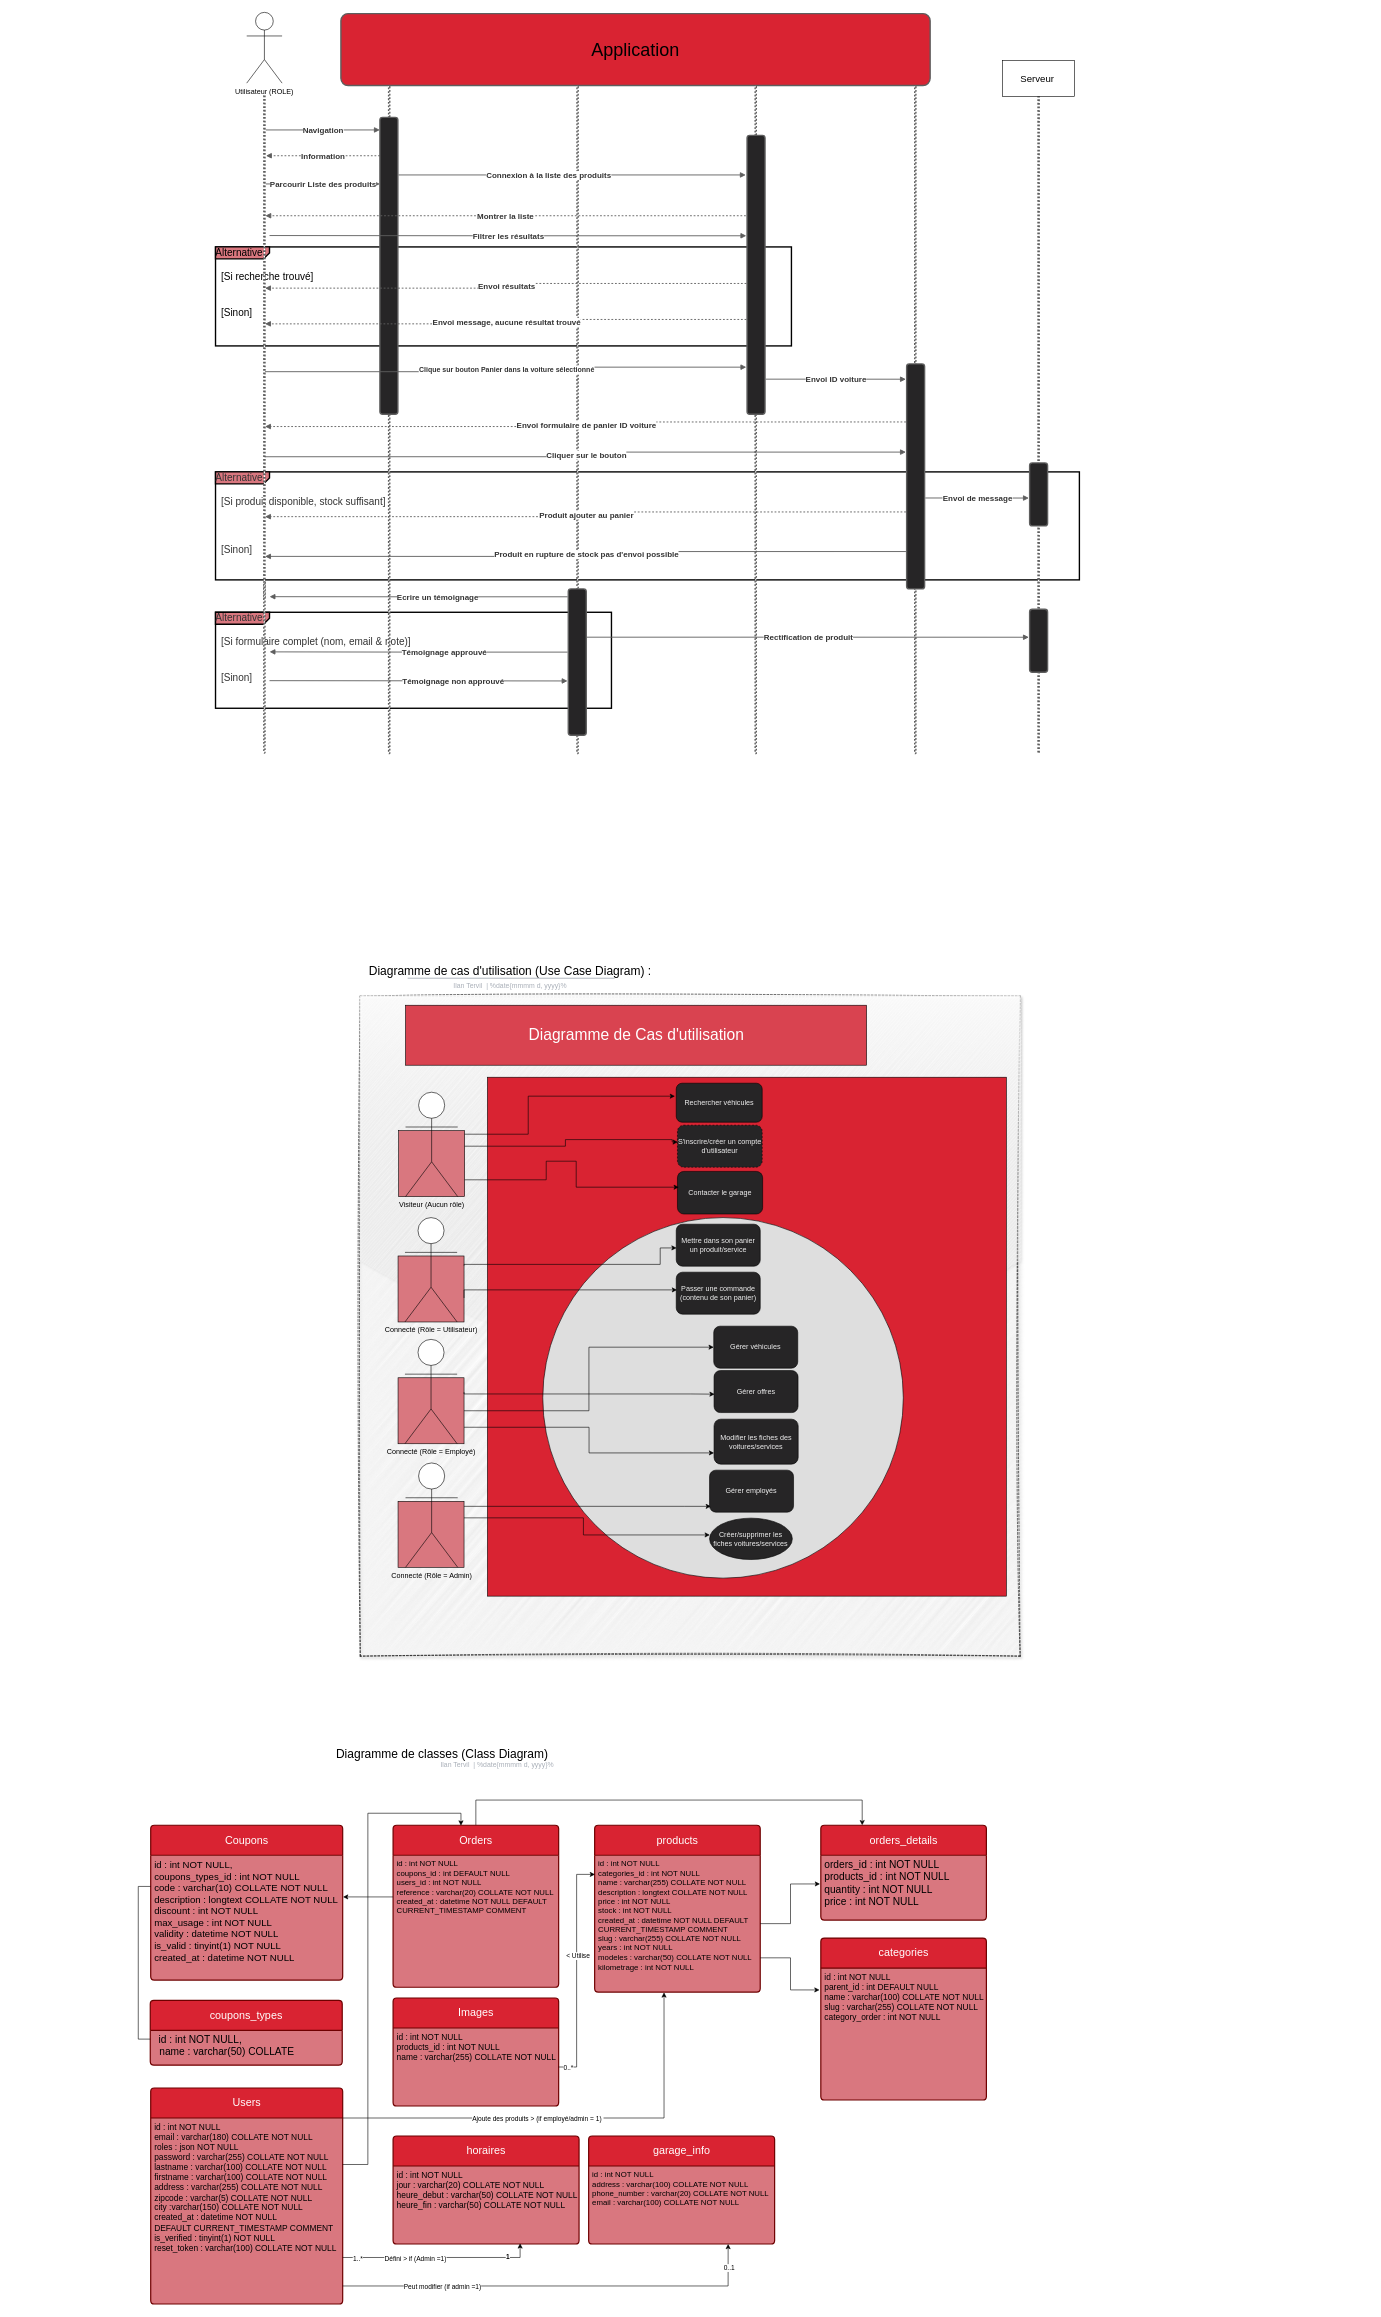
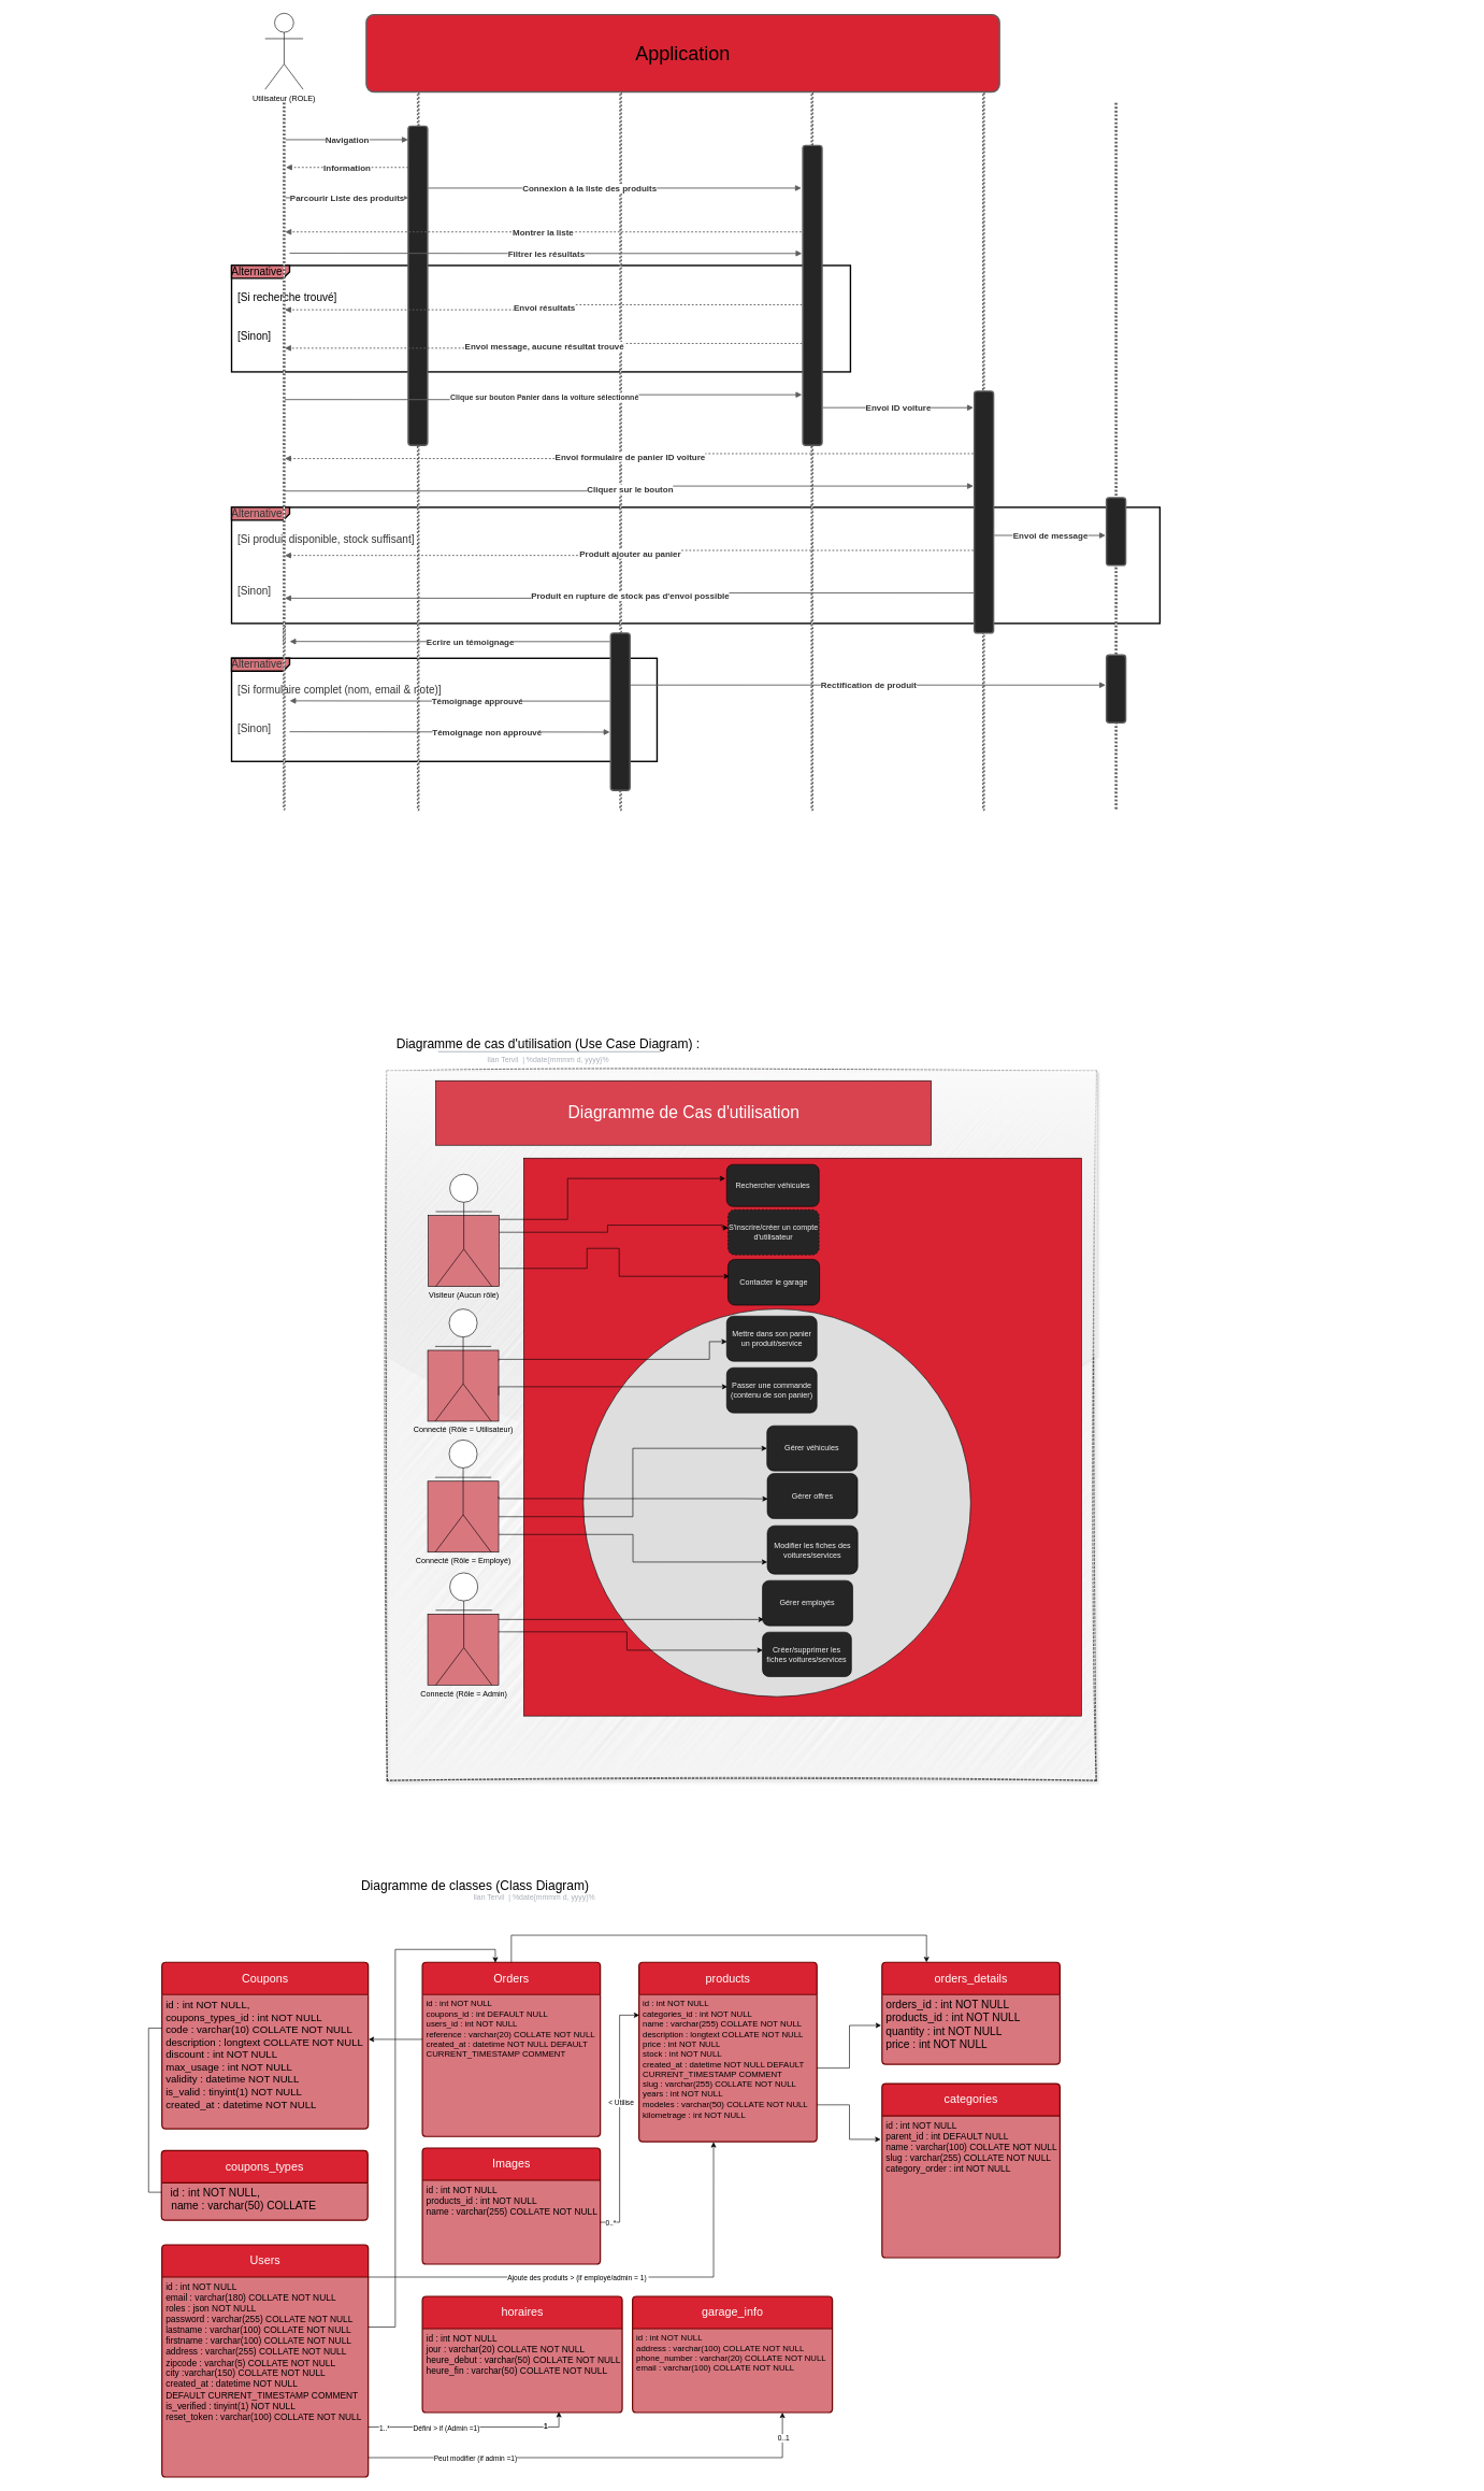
- <mxCell id="137" value="&lt;font style=&quot;font-size: 16px;&quot;&gt;Serveur&amp;nbsp;&lt;/font&gt;" style="rounded=0;whiteSpace=wrap;html=1;" vertex="1" parent="1"><mxGeometry x="1670.75" y="100" width="120" height="60" as="geometry" /></mxCell>
- <mxCell id="112" value="&lt;font color=&quot;#f2f2f2&quot;&gt;Créer/supprimer les fiches voitures/services&lt;/font&gt;" style="ellipse;whiteSpace=wrap;html=1;fillColor=#262526;" parent="1" vertex="1"><mxGeometry x="1182.25" y="2530" width="138" height="69" as="geometry" /></mxCell>
+ <mxCell id="112" value="&lt;font color=&quot;#f2f2f2&quot;&gt;Créer/supprimer les fiches voitures/services&lt;/font&gt;" style="rounded=1;whiteSpace=wrap;html=1;fillColor=#262526;" parent="1" vertex="1"><mxGeometry x="1182.25" y="2530" width="138" height="69" as="geometry" /></mxCell>
